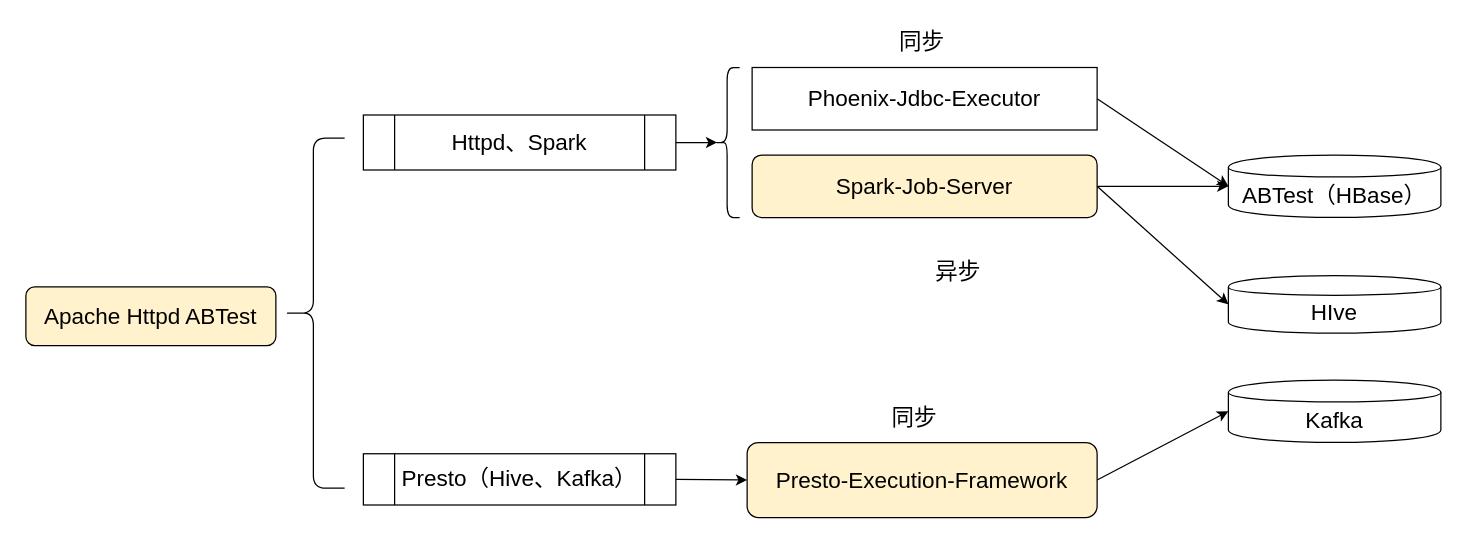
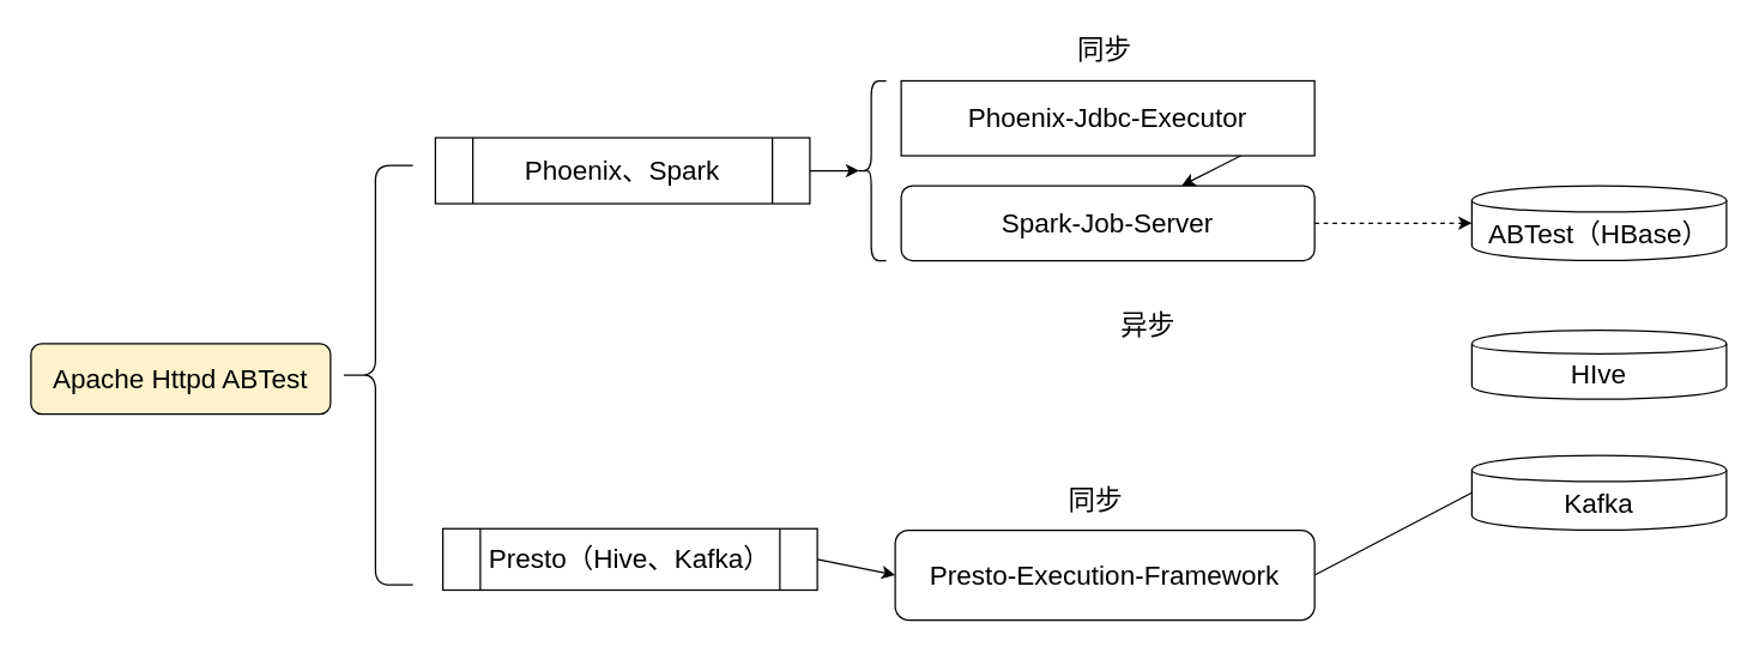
- <mxCell id="8" value="" style="endArrow=classic;html=1;exitX=1;exitY=0.5;exitDx=0;exitDy=0;entryX=0;entryY=0.5;entryDx=0;entryDy=0;" edge="1" parent="1" source="14" target="6"><mxGeometry width="50" height="50" relative="1" as="geometry"><mxPoint x="898" y="70" as="sourcePoint" /><mxPoint x="952" y="161" as="targetPoint" /></mxGeometry></mxCell>
+ <mxCell id="8" value="" style="endArrow=classic;html=1;exitX=1;exitY=0.5;exitDx=0;exitDy=0;" edge="1" parent="1" source="14" target="15"><mxGeometry width="50" height="50" relative="1" as="geometry"><mxPoint x="898" y="70" as="sourcePoint" /><mxPoint x="952" y="161" as="targetPoint" /></mxGeometry></mxCell>
- <mxCell id="21" value="&lt;font style=&quot;font-size: 18px&quot;&gt;Httpd、Spark&lt;/font&gt;" style="shape=process;whiteSpace=wrap;html=1;backgroundOutline=1;" vertex="1" parent="11"><mxGeometry y="71.5" width="250" height="44" as="geometry" /></mxCell>
+ <mxCell id="21" value="&lt;font style=&quot;font-size: 18px&quot;&gt;Phoenix、Spark&lt;/font&gt;" style="shape=process;whiteSpace=wrap;html=1;backgroundOutline=1;" vertex="1" parent="11"><mxGeometry y="71.5" width="250" height="44" as="geometry" /></mxCell>
- <mxCell id="15" value="&lt;span style=&quot;font-size: 18px&quot;&gt;Spark-Job-Server&lt;/span&gt;" style="rounded=1;whiteSpace=wrap;html=1;fillColor=#fff2cc;" vertex="1" parent="13"><mxGeometry y="70" width="276" height="50" as="geometry" /></mxCell>
+ <mxCell id="15" value="&lt;span style=&quot;font-size: 18px&quot;&gt;Spark-Job-Server&lt;/span&gt;" style="rounded=1;whiteSpace=wrap;html=1;" vertex="1" parent="13"><mxGeometry y="70" width="276" height="50" as="geometry" /></mxCell>
- <mxCell id="9" value="" style="endArrow=classic;html=1;exitX=1;exitY=0.5;exitDx=0;exitDy=0;entryX=0;entryY=0.5;entryDx=0;entryDy=0;" edge="1" parent="1" source="15" target="6"><mxGeometry width="50" height="50" relative="1" as="geometry"><mxPoint x="898" y="140" as="sourcePoint" /><mxPoint x="892" y="171" as="targetPoint" /></mxGeometry></mxCell>
+ <mxCell id="9" value="" style="endArrow=classic;html=1;exitX=1;exitY=0.5;exitDx=0;exitDy=0;entryX=0;entryY=0.5;entryDx=0;entryDy=0;dashed=1;" edge="1" parent="1" source="15" target="6"><mxGeometry width="50" height="50" relative="1" as="geometry"><mxPoint x="898" y="140" as="sourcePoint" /><mxPoint x="892" y="171" as="targetPoint" /></mxGeometry></mxCell>
- <mxCell id="10" value="" style="endArrow=classic;html=1;exitX=1;exitY=0.5;exitDx=0;exitDy=0;entryX=0;entryY=0.5;entryDx=0;entryDy=0;" edge="1" parent="1" source="15" target="5"><mxGeometry width="50" height="50" relative="1" as="geometry"><mxPoint x="898" y="140" as="sourcePoint" /><mxPoint x="962" y="171" as="targetPoint" /></mxGeometry></mxCell>
- <mxCell id="3" value="" style="endArrow=classic;html=1;exitX=1;exitY=0.5;exitDx=0;exitDy=0;entryX=0;entryY=0.5;entryDx=0;entryDy=0;" edge="1" parent="1" source="16" target="7"><mxGeometry width="50" height="50" relative="1" as="geometry"><mxPoint x="898" y="375" as="sourcePoint" /><mxPoint x="972" y="351" as="targetPoint" /></mxGeometry></mxCell>
+ <mxCell id="3" value="" style="endArrow=none;html=1;exitX=1;exitY=0.5;exitDx=0;exitDy=0;entryX=0;entryY=0.5;entryDx=0;entryDy=0;" edge="1" parent="1" source="16" target="7"><mxGeometry width="50" height="50" relative="1" as="geometry"><mxPoint x="898" y="375" as="sourcePoint" /><mxPoint x="972" y="351" as="targetPoint" /></mxGeometry></mxCell>
- <mxCell id="22" value="&lt;font style=&quot;font-size: 18px&quot;&gt;Presto（Hive、Kafka）&lt;/font&gt;" style="shape=process;whiteSpace=wrap;html=1;backgroundOutline=1;" vertex="1" parent="11"><mxGeometry y="342.5" width="250" height="41" as="geometry" /></mxCell>
+ <mxCell id="22" value="&lt;font style=&quot;font-size: 18px&quot;&gt;Presto（Hive、Kafka）&lt;/font&gt;" style="shape=process;whiteSpace=wrap;html=1;backgroundOutline=1;" vertex="1" parent="11"><mxGeometry x="5" y="332.5" width="250" height="41" as="geometry" /></mxCell>
- <mxCell id="16" value="&lt;font style=&quot;font-size: 18px&quot;&gt;Presto-Execution-Framework&lt;/font&gt;" style="rounded=1;whiteSpace=wrap;html=1;fillColor=#fff2cc;" vertex="1" parent="12"><mxGeometry x="26" y="300" width="280" height="60" as="geometry" /></mxCell>
+ <mxCell id="16" value="&lt;font style=&quot;font-size: 18px&quot;&gt;Presto-Execution-Framework&lt;/font&gt;" style="rounded=1;whiteSpace=wrap;html=1;" vertex="1" parent="12"><mxGeometry x="26" y="300" width="280" height="60" as="geometry" /></mxCell>
